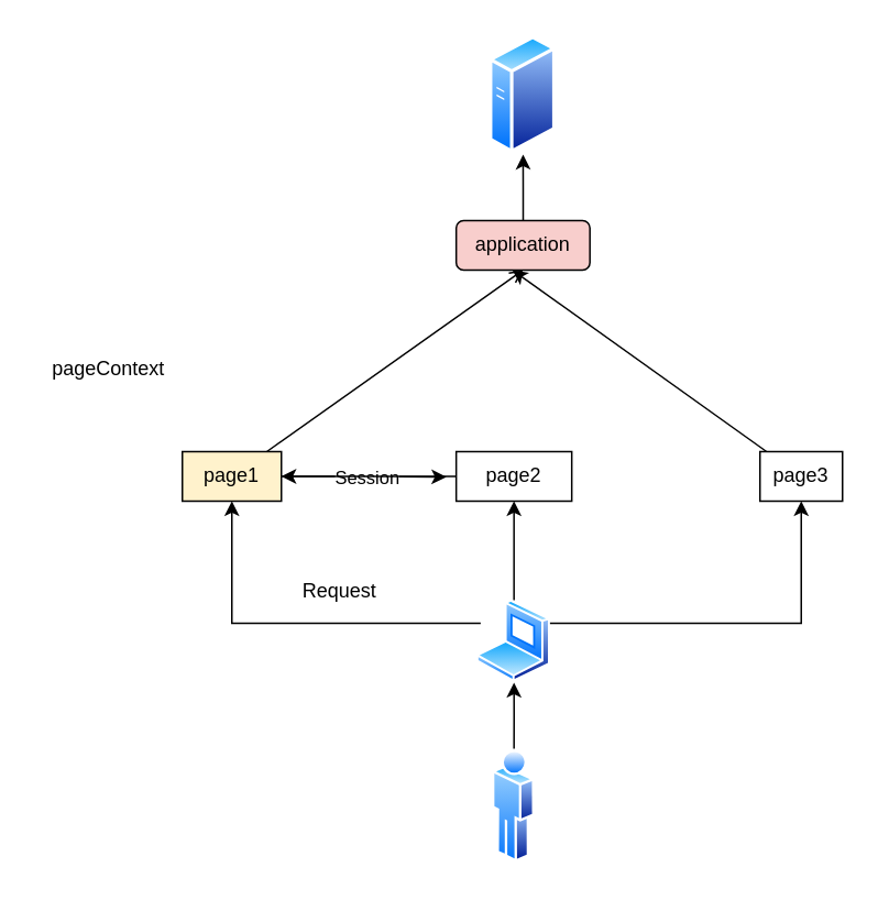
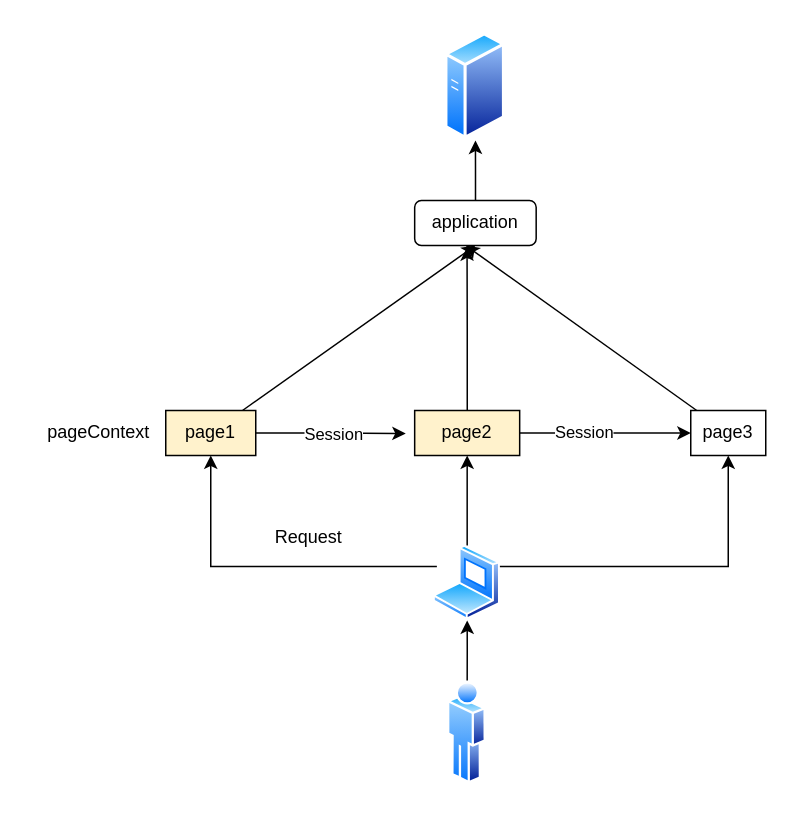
- <mxCell id="19" value="application" style="rounded=1;whiteSpace=wrap;html=1;fillColor=#f8cecc;" vertex="1" parent="1"><mxGeometry x="275.95" y="133" width="81" height="30" as="geometry" /></mxCell>
+ <mxCell id="19" value="application" style="rounded=1;whiteSpace=wrap;html=1;" vertex="1" parent="1"><mxGeometry x="275.95" y="133" width="81" height="30" as="geometry" /></mxCell>
- <mxCell id="10" style="rounded=0;orthogonalLoop=1;jettySize=auto;html=1;entryX=0.5;entryY=1;entryDx=0;entryDy=0;endArrow=open;" edge="1" parent="1" source="11" target="19"><mxGeometry relative="1" as="geometry" /></mxCell>
+ <mxCell id="10" style="rounded=0;orthogonalLoop=1;jettySize=auto;html=1;entryX=0.5;entryY=1;entryDx=0;entryDy=0;" edge="1" parent="1" source="11" target="19"><mxGeometry relative="1" as="geometry" /></mxCell>
- <mxCell id="21" value="pageContext" style="text;html=1;align=center;verticalAlign=middle;resizable=0;points=[];autosize=1;strokeColor=none;fillColor=none;" vertex="1" parent="1"><mxGeometry x="20" y="208" width="90" height="30" as="geometry" /></mxCell>
+ <mxCell id="21" value="pageContext" style="text;html=1;align=center;verticalAlign=middle;resizable=0;points=[];autosize=1;strokeColor=none;fillColor=none;" vertex="1" parent="1"><mxGeometry x="20" y="273" width="90" height="30" as="geometry" /></mxCell>
- <mxCell id="14" style="edgeStyle=orthogonalEdgeStyle;rounded=0;orthogonalLoop=1;jettySize=auto;html=1;" edge="1" parent="1" source="15" target="11"><mxGeometry relative="1" as="geometry"><mxPoint x="310.95" y="173" as="targetPoint" /></mxGeometry></mxCell>
+ <mxCell id="14" style="edgeStyle=orthogonalEdgeStyle;rounded=0;orthogonalLoop=1;jettySize=auto;html=1;entryX=0.431;entryY=1.039;entryDx=0;entryDy=0;entryPerimeter=0;" edge="1" parent="1" source="15" target="19"><mxGeometry relative="1" as="geometry"><mxPoint x="310.95" y="173" as="targetPoint" /></mxGeometry></mxCell>
- <mxCell id="15" value="page2" style="rounded=0;whiteSpace=wrap;html=1;" vertex="1" parent="1"><mxGeometry x="275.95" y="273" width="70" height="30" as="geometry" /></mxCell>
+ <mxCell id="15" value="page2" style="rounded=0;whiteSpace=wrap;html=1;fillColor=#fff2cc;" vertex="1" parent="1"><mxGeometry x="275.95" y="273" width="70" height="30" as="geometry" /></mxCell>
+ <mxCell id="12" style="edgeStyle=orthogonalEdgeStyle;rounded=0;orthogonalLoop=1;jettySize=auto;html=1;exitX=1;exitY=0.5;exitDx=0;exitDy=0;entryX=0;entryY=0.5;entryDx=0;entryDy=0;" edge="1" parent="1" source="15" target="17"><mxGeometry relative="1" as="geometry" /></mxCell>
+ <mxCell id="13" value="Session" style="edgeLabel;html=1;align=center;verticalAlign=middle;resizable=0;points=[];" vertex="1" connectable="0" parent="12"><mxGeometry x="-0.242" y="1" relative="1" as="geometry"><mxPoint as="offset" /></mxGeometry></mxCell>
